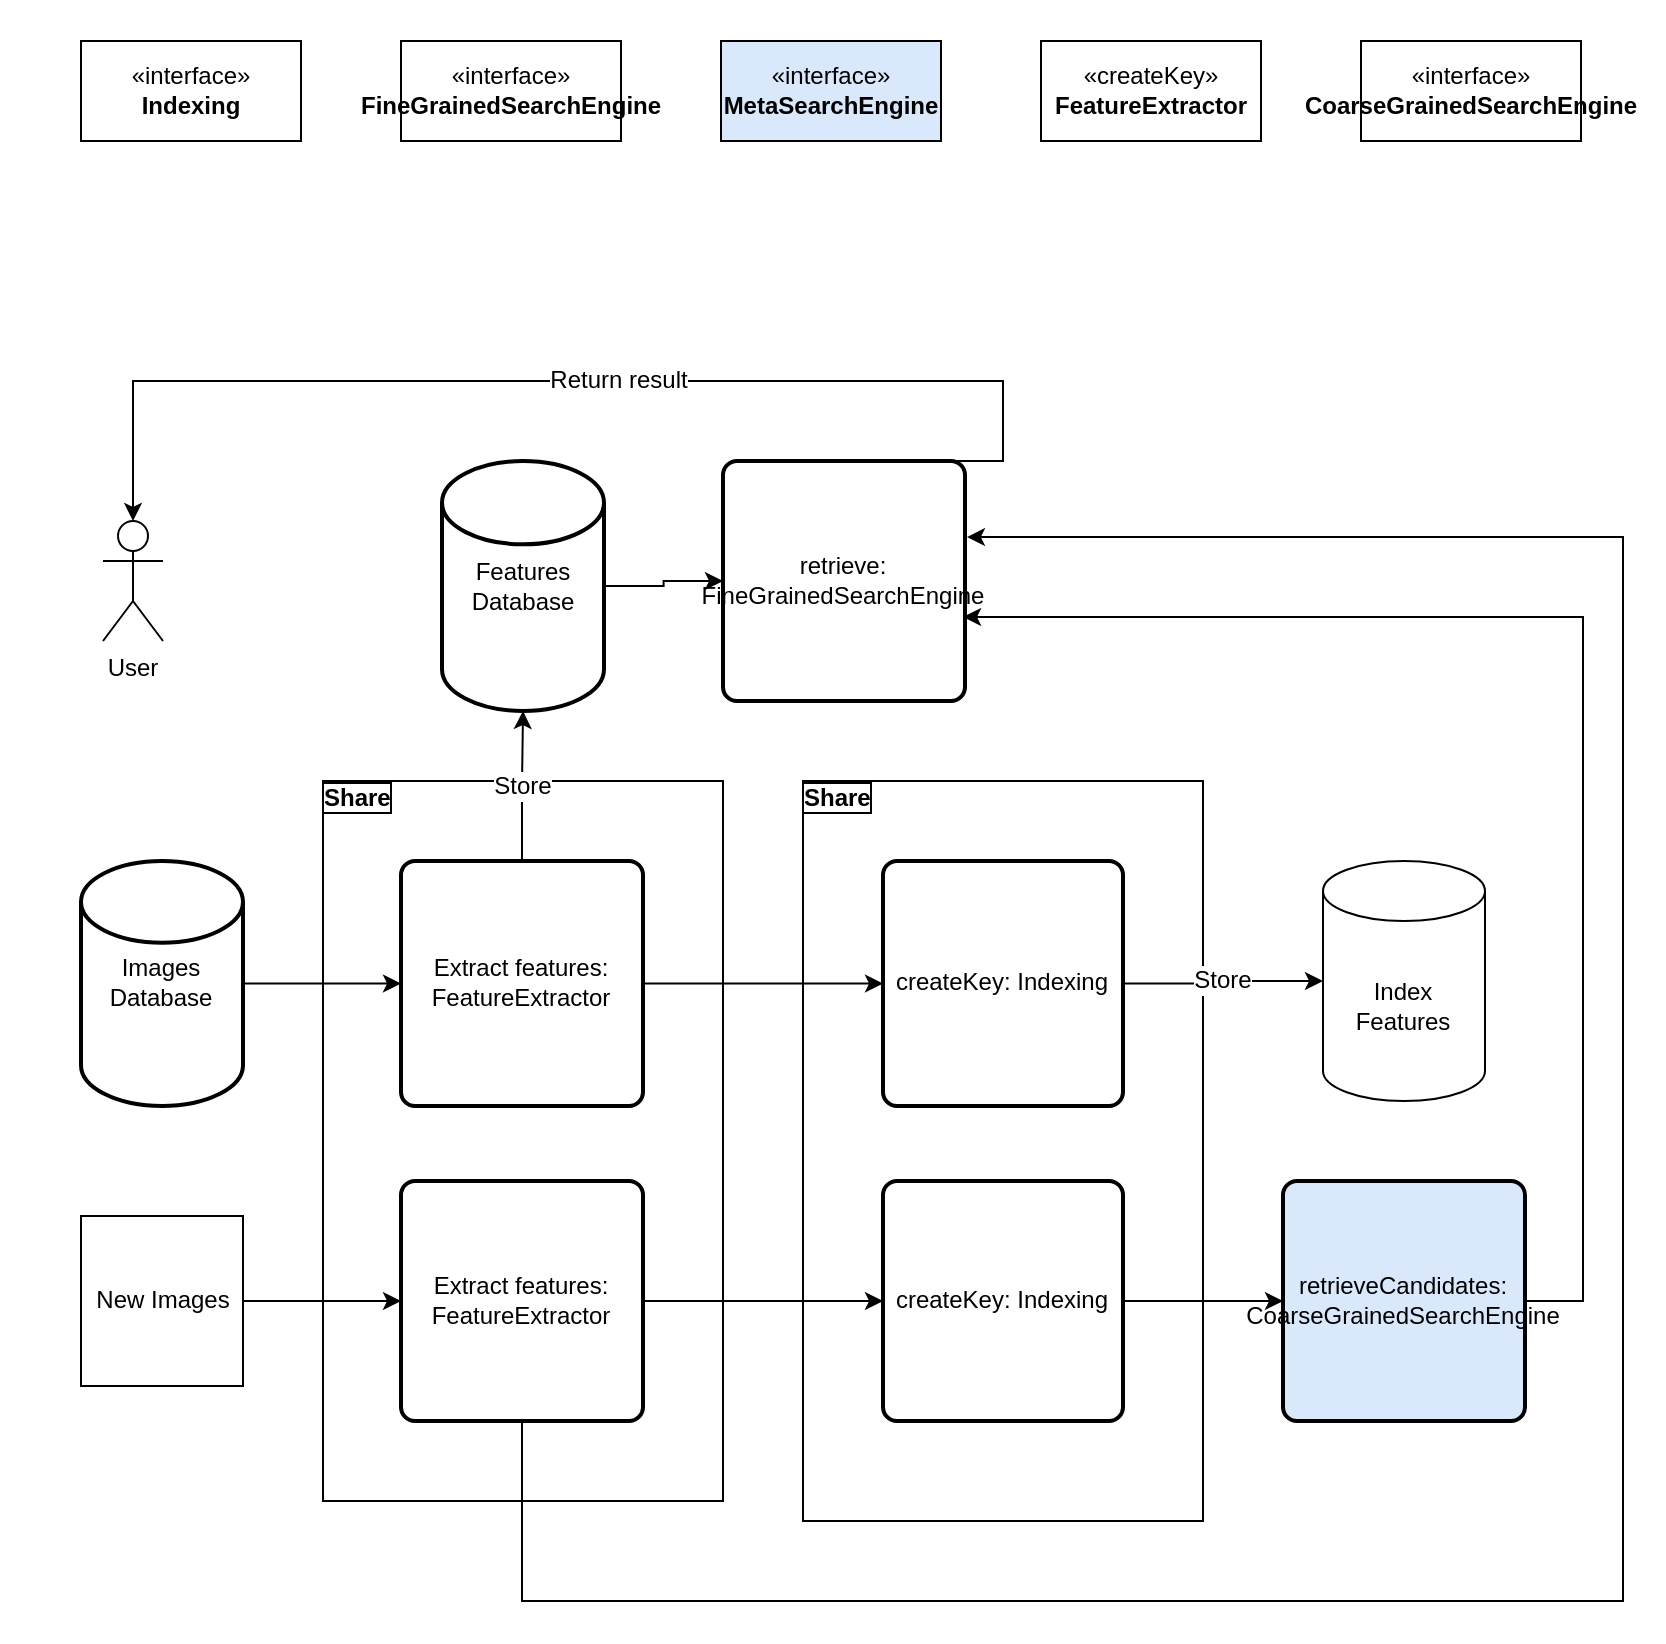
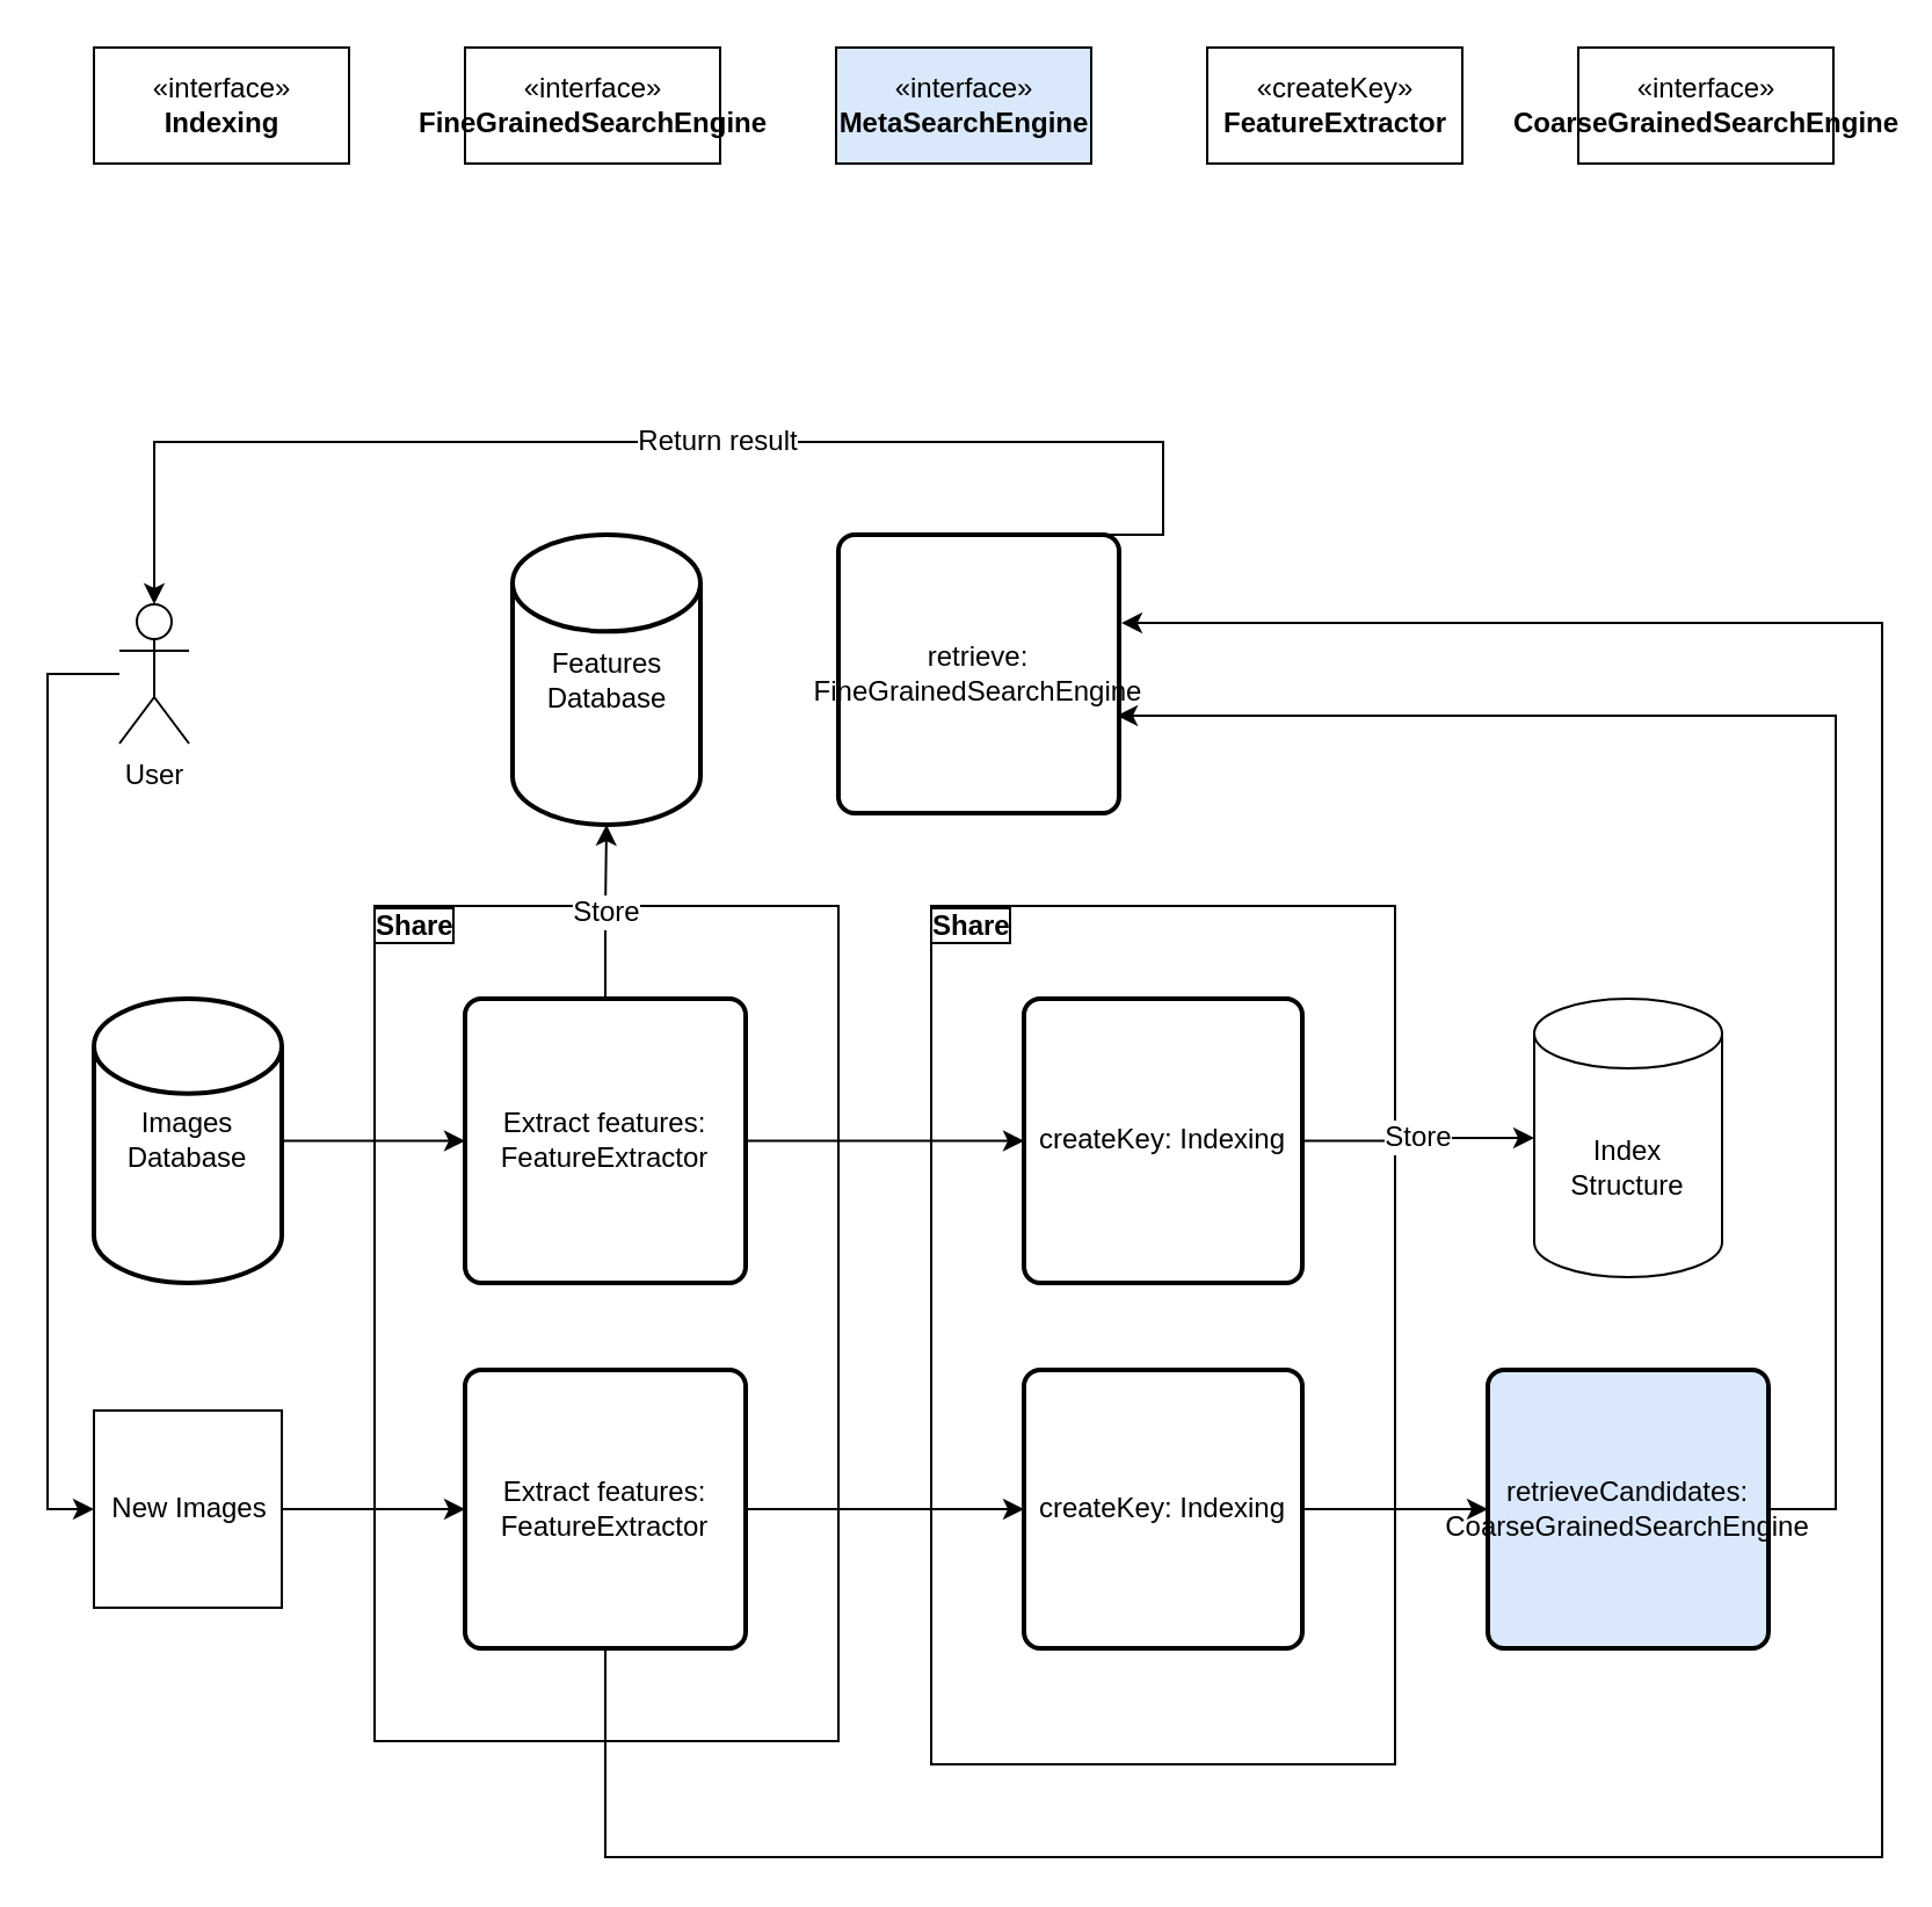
- <mxCell id="9" style="edgeStyle=orthogonalEdgeStyle;rounded=0;orthogonalLoop=1;jettySize=auto;html=1;entryX=0;entryY=0.5;entryDx=0;entryDy=0;fontSize=12;" edge="1" parent="1" source="10" target="29"><mxGeometry relative="1" as="geometry" /></mxCell>
+ <mxCell id="30" style="edgeStyle=orthogonalEdgeStyle;rounded=0;orthogonalLoop=1;jettySize=auto;html=1;entryX=0;entryY=0.5;entryDx=0;entryDy=0;fontSize=12;" edge="1" parent="1" source="31" target="19"><mxGeometry relative="1" as="geometry"><Array as="points"><mxPoint x="20" y="290" /><mxPoint x="20" y="650" /></Array></mxGeometry></mxCell>
- <mxCell id="25" value="Index Features" style="shape=cylinder3;whiteSpace=wrap;html=1;boundedLbl=1;backgroundOutline=1;size=15;labelBackgroundColor=#ffffff;fontSize=12;fillColor=none;align=center;verticalAlign=middle;" vertex="1" parent="1"><mxGeometry x="661" y="430" width="81" height="120" as="geometry" /></mxCell>
+ <mxCell id="25" value="Index Structure" style="shape=cylinder3;whiteSpace=wrap;html=1;boundedLbl=1;backgroundOutline=1;size=15;labelBackgroundColor=#ffffff;fontSize=12;fillColor=none;align=center;verticalAlign=middle;" vertex="1" parent="1"><mxGeometry x="661" y="430" width="81" height="120" as="geometry" /></mxCell>
